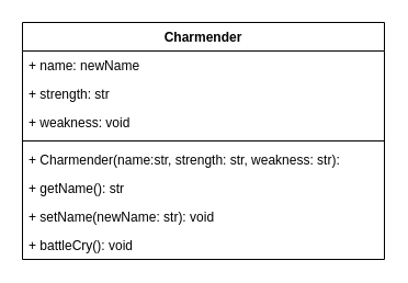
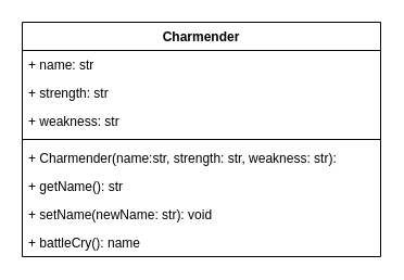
- <mxCell id="3" value="+ name: newName" style="text;strokeColor=none;fillColor=none;align=left;verticalAlign=top;spacingLeft=4;spacingRight=4;overflow=hidden;rotatable=0;points=[[0,0.5],[1,0.5]];portConstraint=eastwest;whiteSpace=wrap;html=1;" vertex="1" parent="2"><mxGeometry y="26" width="330" height="26" as="geometry" /></mxCell>
+ <mxCell id="3" value="+ name: str" style="text;strokeColor=none;fillColor=none;align=left;verticalAlign=top;spacingLeft=4;spacingRight=4;overflow=hidden;rotatable=0;points=[[0,0.5],[1,0.5]];portConstraint=eastwest;whiteSpace=wrap;html=1;" vertex="1" parent="2"><mxGeometry y="26" width="330" height="26" as="geometry" /></mxCell>
- <mxCell id="5" value="+ weakness: void" style="text;strokeColor=none;fillColor=none;align=left;verticalAlign=top;spacingLeft=4;spacingRight=4;overflow=hidden;rotatable=0;points=[[0,0.5],[1,0.5]];portConstraint=eastwest;whiteSpace=wrap;html=1;" vertex="1" parent="2"><mxGeometry y="78" width="330" height="26" as="geometry" /></mxCell>
+ <mxCell id="5" value="+ weakness: str" style="text;strokeColor=none;fillColor=none;align=left;verticalAlign=top;spacingLeft=4;spacingRight=4;overflow=hidden;rotatable=0;points=[[0,0.5],[1,0.5]];portConstraint=eastwest;whiteSpace=wrap;html=1;" vertex="1" parent="2"><mxGeometry y="78" width="330" height="26" as="geometry" /></mxCell>
- <mxCell id="10" value="+ battleCry(): void" style="text;strokeColor=none;fillColor=none;align=left;verticalAlign=top;spacingLeft=4;spacingRight=4;overflow=hidden;rotatable=0;points=[[0,0.5],[1,0.5]];portConstraint=eastwest;whiteSpace=wrap;html=1;" vertex="1" parent="2"><mxGeometry y="190" width="330" height="26" as="geometry" /></mxCell>
+ <mxCell id="10" value="+ battleCry(): name" style="text;strokeColor=none;fillColor=none;align=left;verticalAlign=top;spacingLeft=4;spacingRight=4;overflow=hidden;rotatable=0;points=[[0,0.5],[1,0.5]];portConstraint=eastwest;whiteSpace=wrap;html=1;" vertex="1" parent="2"><mxGeometry y="190" width="330" height="26" as="geometry" /></mxCell>
